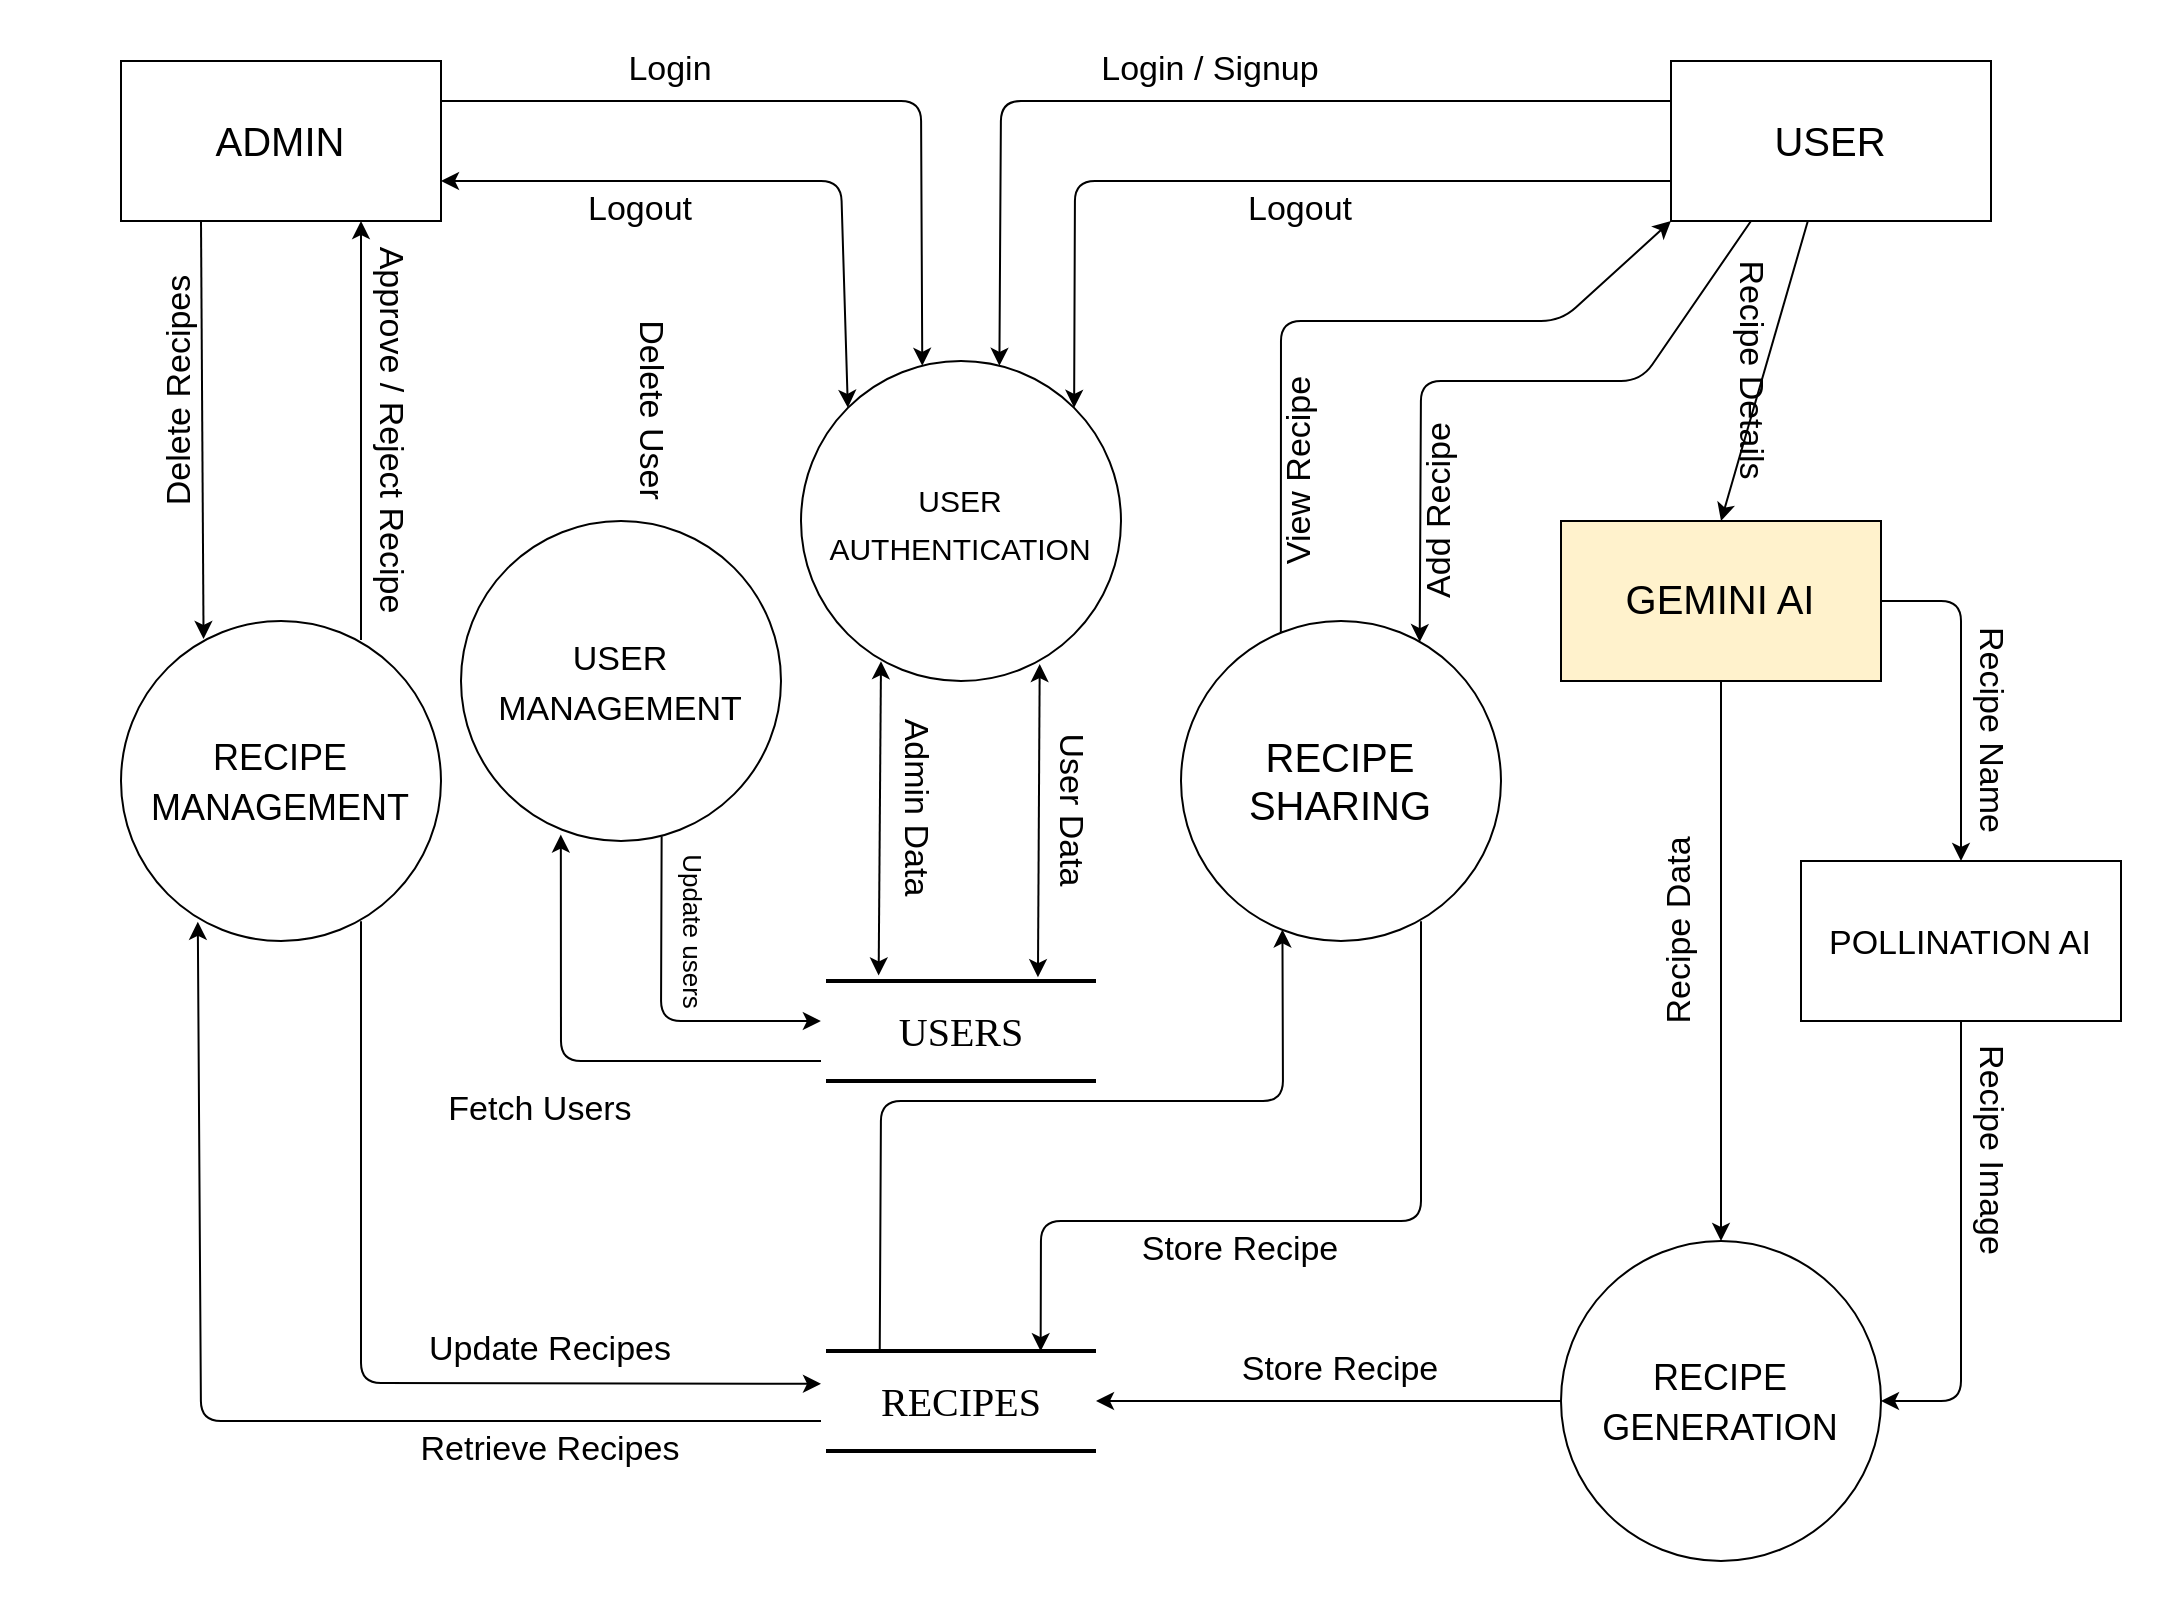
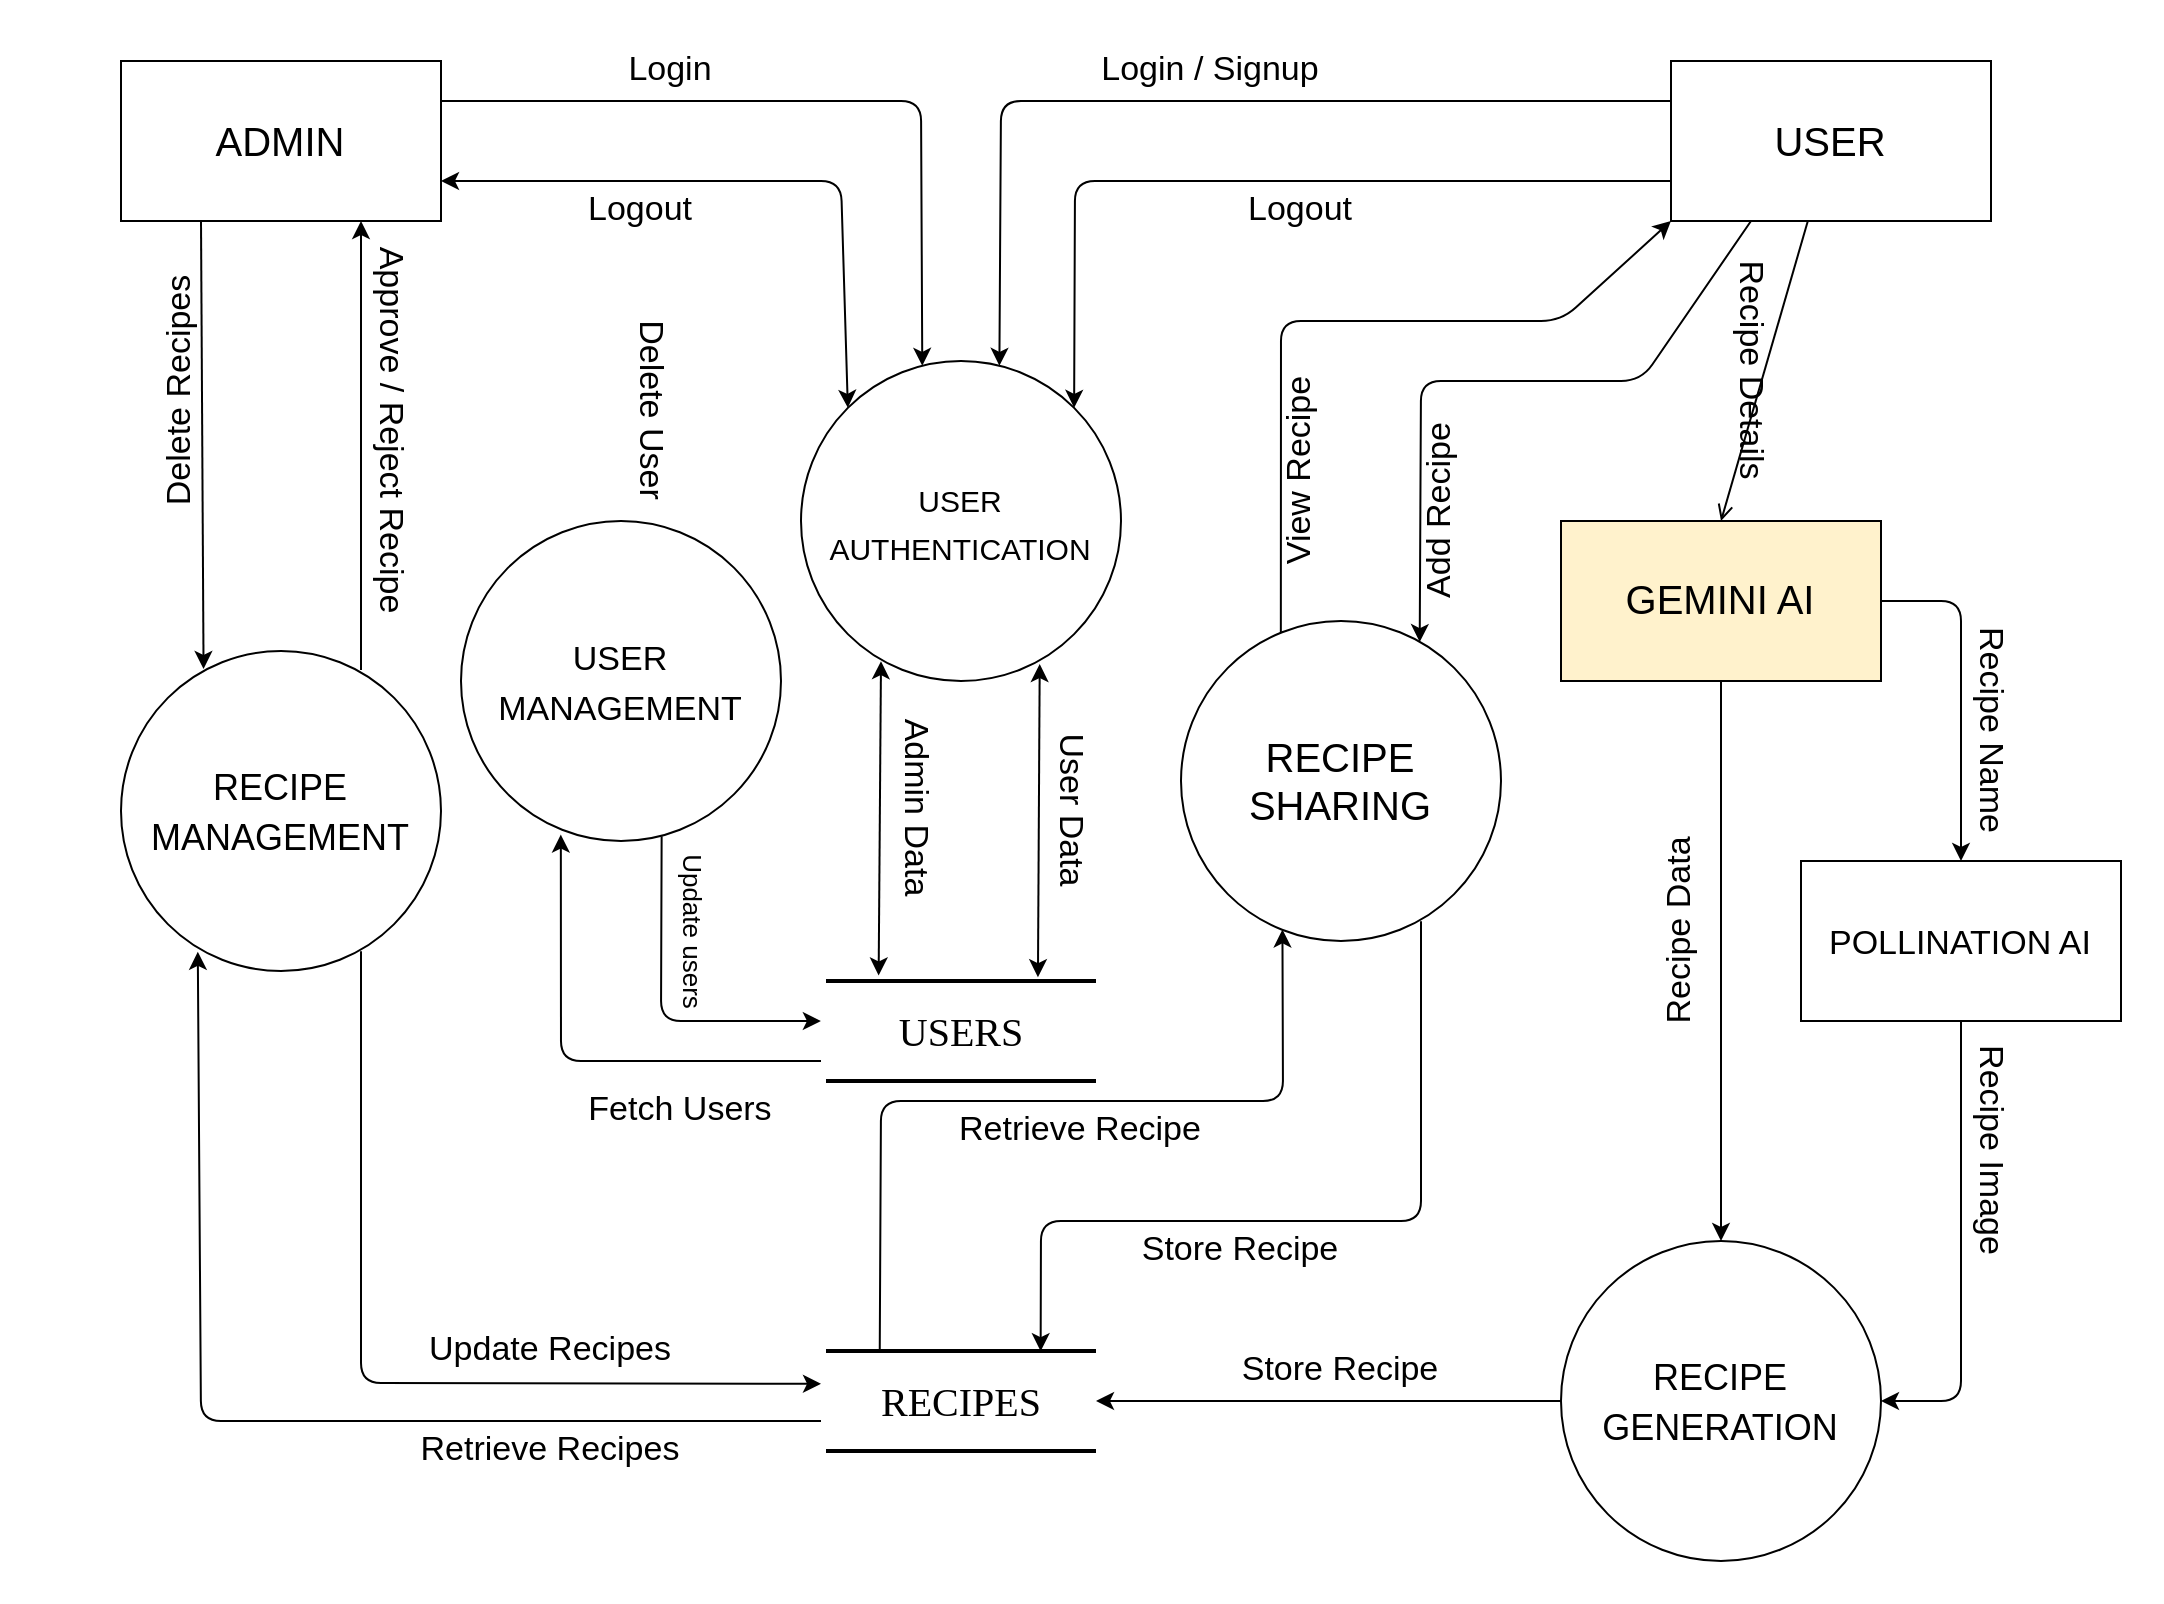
- <mxCell id="3" style="edgeStyle=none;html=1;entryX=0.5;entryY=0;entryDx=0;entryDy=0;fontFamily=Helvetica;fontSize=17;startArrow=none;startFill=0;endArrow=classic;endFill=1;" edge="1" parent="1" source="5" target="14"><mxGeometry relative="1" as="geometry"><mxPoint x="860" y="258.75" as="targetPoint" /></mxGeometry></mxCell>
+ <mxCell id="3" style="edgeStyle=none;html=1;entryX=0.5;entryY=0;entryDx=0;entryDy=0;fontFamily=Helvetica;fontSize=17;startArrow=none;startFill=0;endArrow=open;endFill=1;" edge="1" parent="1" source="5" target="14"><mxGeometry relative="1" as="geometry"><mxPoint x="860" y="258.75" as="targetPoint" /></mxGeometry></mxCell>
- <mxCell id="23" value="&lt;font style=&quot;font-size: 18px;&quot;&gt;RECIPE&lt;br&gt;MANAGEMENT&lt;/font&gt;" style="ellipse;whiteSpace=wrap;html=1;fontSize=20;" vertex="1" parent="1"><mxGeometry x="60" y="310" width="160" height="160" as="geometry" /></mxCell>
+ <mxCell id="23" value="&lt;font style=&quot;font-size: 18px;&quot;&gt;RECIPE&lt;br&gt;MANAGEMENT&lt;/font&gt;" style="ellipse;whiteSpace=wrap;html=1;fontSize=20;" vertex="1" parent="1"><mxGeometry x="60" y="325" width="160" height="160" as="geometry" /></mxCell>
- <mxCell id="54" value="Fetch Users" style="text;strokeColor=none;align=center;fillColor=none;html=1;verticalAlign=middle;whiteSpace=wrap;rounded=0;fontFamily=Helvetica;fontSize=17;" vertex="1" parent="1"><mxGeometry x="220" y="540" width="100" height="30" as="geometry" /></mxCell>
+ <mxCell id="54" value="Fetch Users" style="text;strokeColor=none;align=center;fillColor=none;html=1;verticalAlign=middle;whiteSpace=wrap;rounded=0;fontFamily=Helvetica;fontSize=17;" vertex="1" parent="1"><mxGeometry x="290" y="540" width="100" height="30" as="geometry" /></mxCell>
+ <mxCell id="47" value="Retrieve Recipe" style="text;strokeColor=none;align=center;fillColor=none;html=1;verticalAlign=middle;whiteSpace=wrap;rounded=0;fontFamily=Helvetica;fontSize=17;" vertex="1" parent="1"><mxGeometry x="470" y="550" width="140" height="30" as="geometry" /></mxCell>
